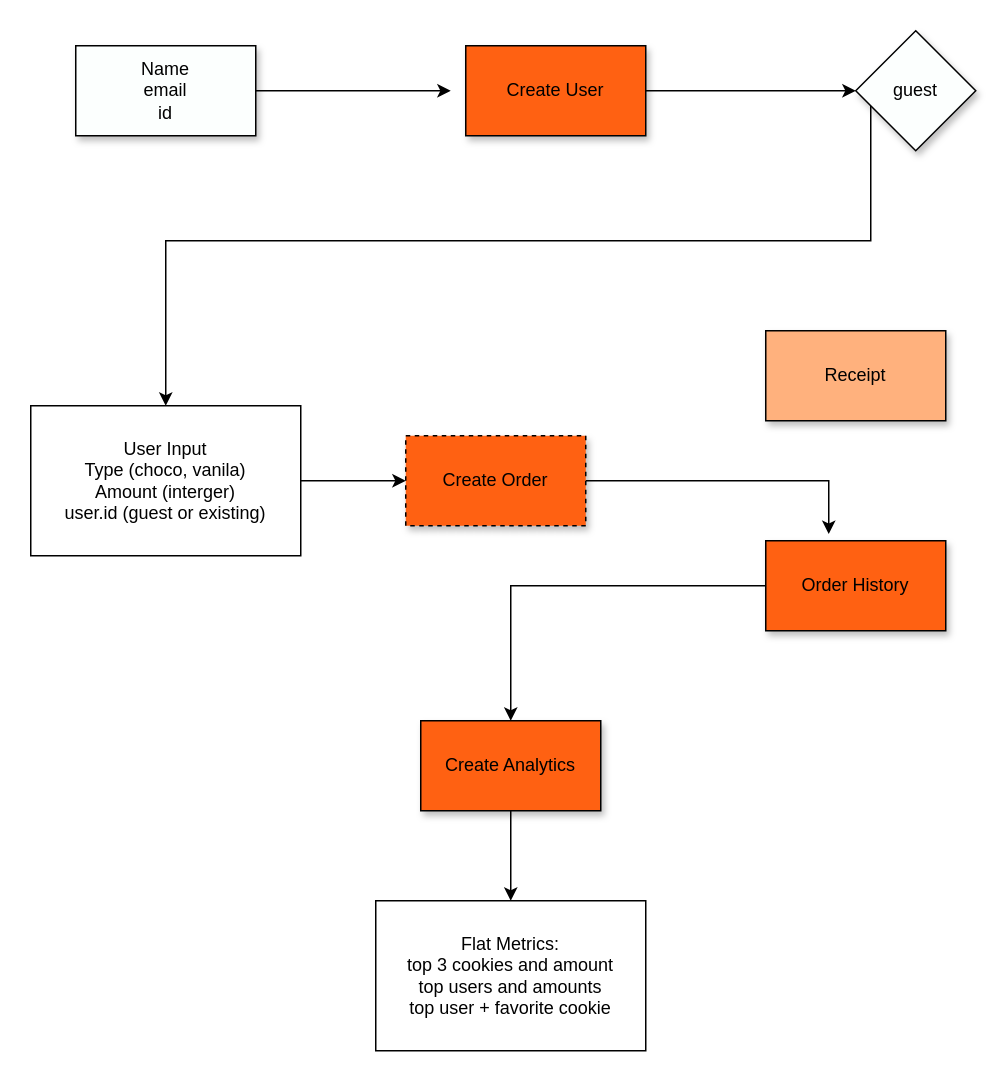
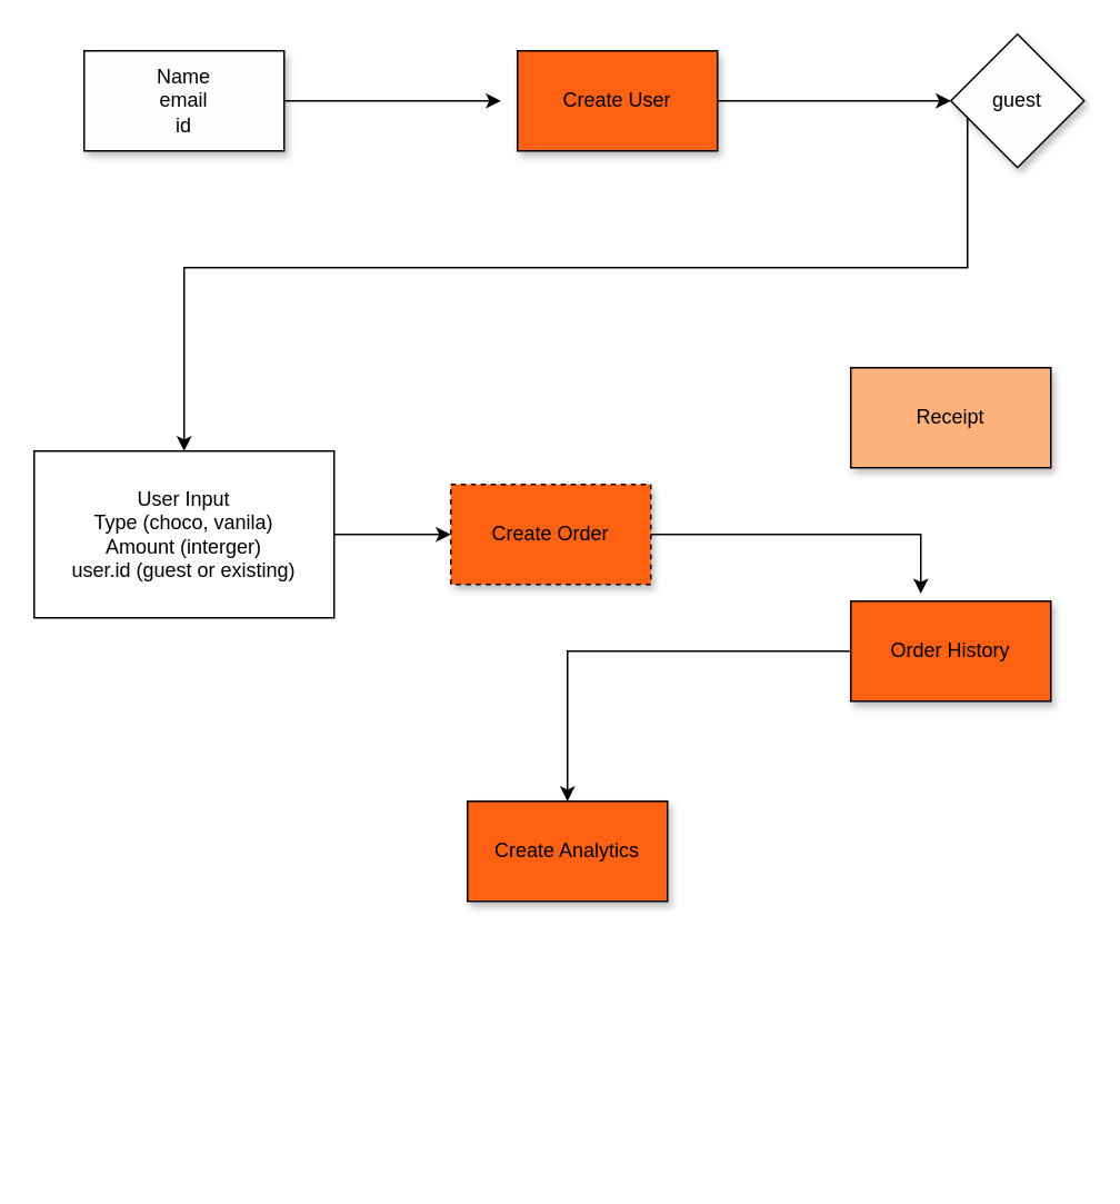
- <mxCell id="15" style="edgeStyle=orthogonalEdgeStyle;rounded=0;orthogonalLoop=1;jettySize=auto;html=1;" parent="1" source="16" target="17" edge="1"><mxGeometry relative="1" as="geometry" /></mxCell>
- <mxCell id="17" value="Flat Metrics:&lt;br&gt;top 3 cookies and amount&lt;br&gt;top users and amounts&lt;br&gt;top user + favorite cookie" style="rounded=0;whiteSpace=wrap;html=1;" parent="1" vertex="1"><mxGeometry x="250" y="600" width="180" height="100" as="geometry" /></mxCell>
